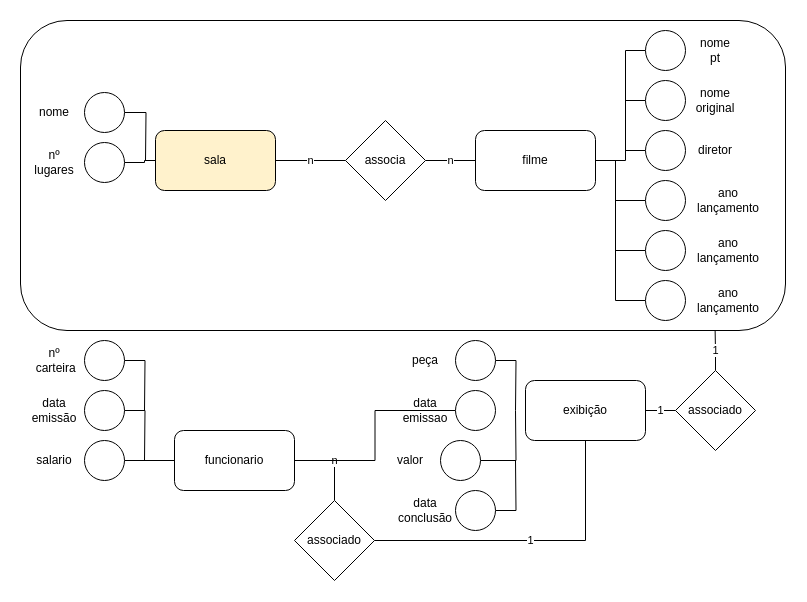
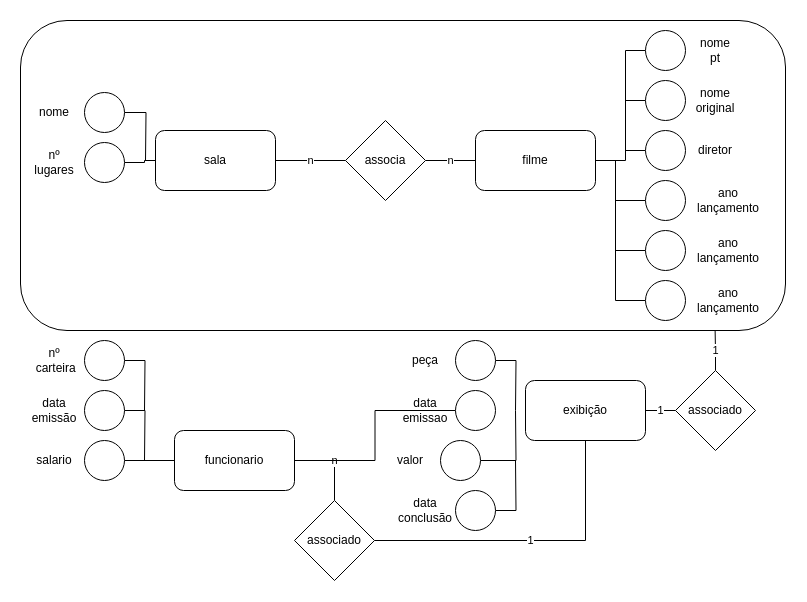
- <mxCell id="4" value="sala" style="rounded=1;whiteSpace=wrap;html=1;fillColor=#fff2cc;" parent="1" vertex="1"><mxGeometry x="155" y="130" width="120" height="60" as="geometry" /></mxCell>
+ <mxCell id="4" value="sala" style="rounded=1;whiteSpace=wrap;html=1;" parent="1" vertex="1"><mxGeometry x="155" y="130" width="120" height="60" as="geometry" /></mxCell>
